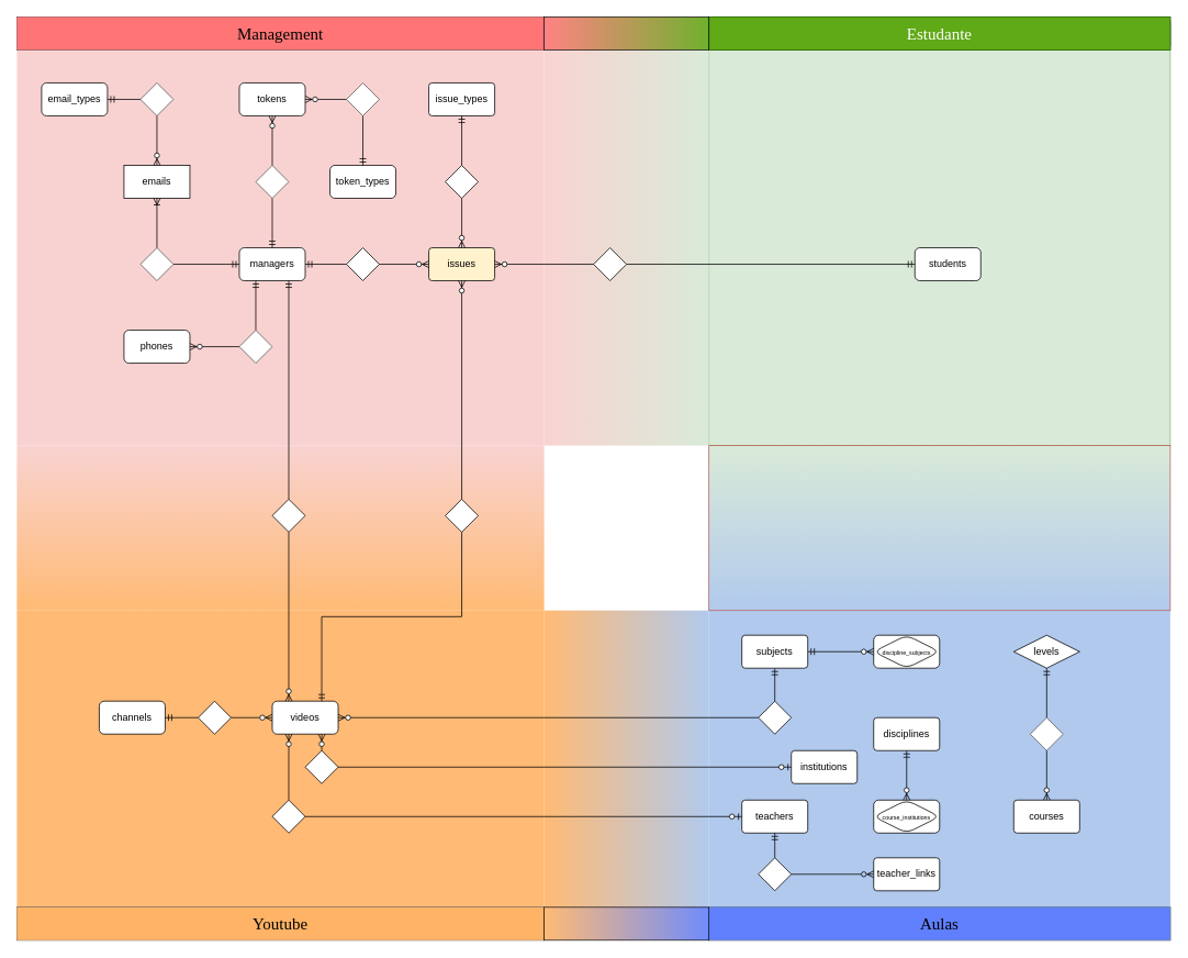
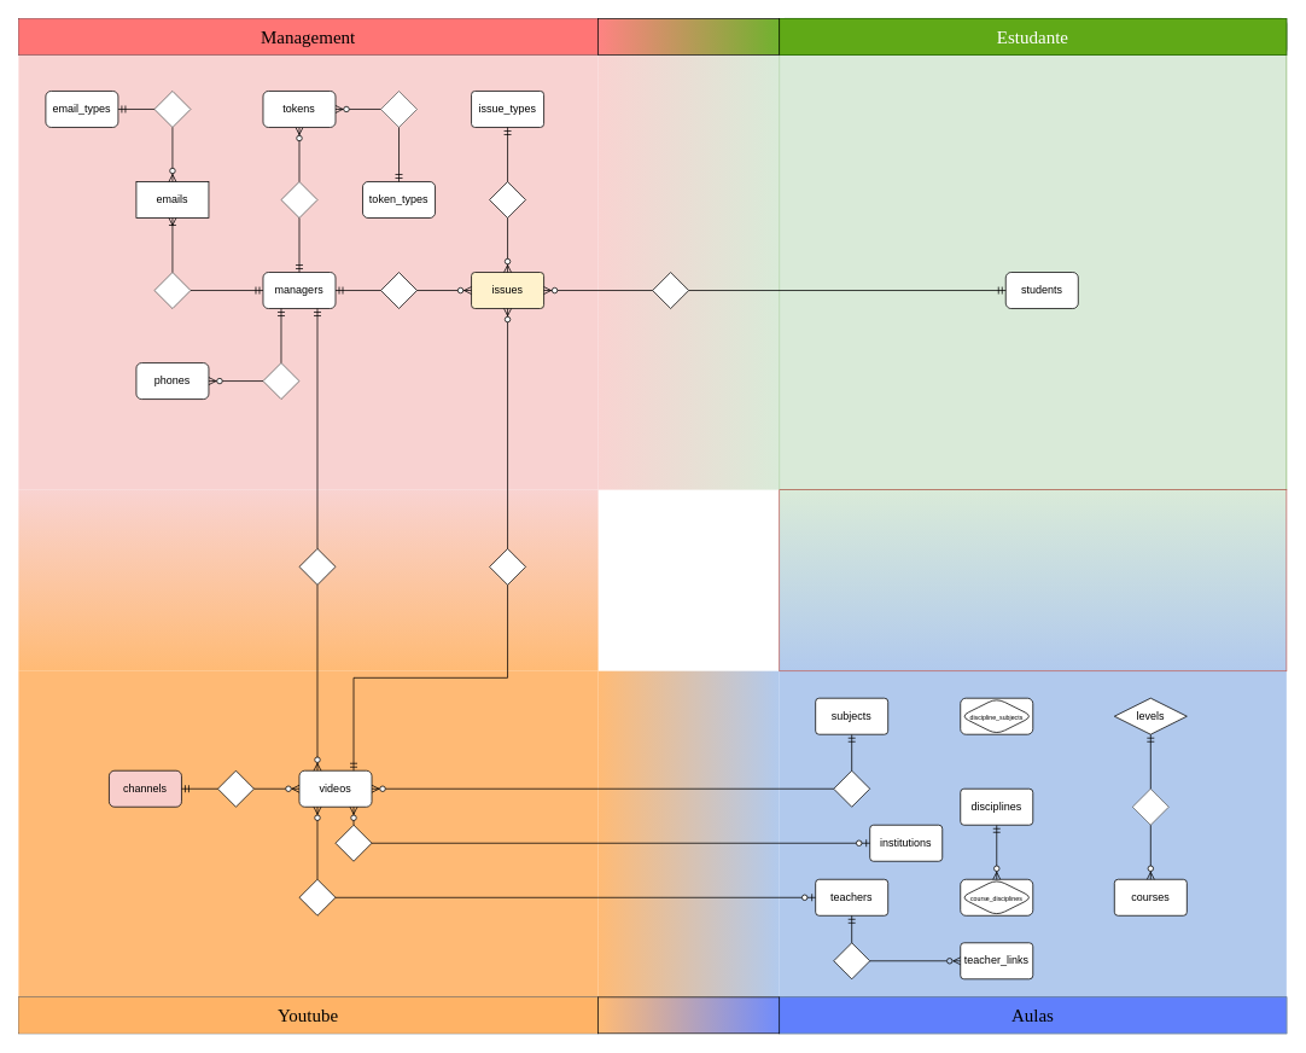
- <mxCell id="42" value="" style="edgeStyle=orthogonalEdgeStyle;fontSize=12;html=1;endArrow=ERzeroToMany;startArrow=ERmandOne;rounded=0;exitX=1;exitY=0.5;exitDx=0;exitDy=0;entryX=0;entryY=0.5;entryDx=0;entryDy=0;" parent="26" source="75" target="37" edge="1"><mxGeometry width="100" height="100" relative="1" as="geometry"><mxPoint x="900" y="360" as="sourcePoint" /><mxPoint x="930" y="370" as="targetPoint" /></mxGeometry></mxCell>
- <mxCell id="32" value="channels" style="rounded=1;whiteSpace=wrap;html=1;" parent="26" vertex="1"><mxGeometry x="120" y="850" width="80" height="40" as="geometry" /></mxCell>
+ <mxCell id="32" value="channels" style="rounded=1;whiteSpace=wrap;html=1;fillColor=#f8cecc;" parent="26" vertex="1"><mxGeometry x="120" y="850" width="80" height="40" as="geometry" /></mxCell>
- <mxCell id="38" value="&lt;span style=&quot;font-size: 7px;&quot;&gt;course_institutions&lt;/span&gt;" style="shape=associativeEntity;whiteSpace=wrap;html=1;align=center;rounded=1;" parent="26" vertex="1"><mxGeometry x="1060" y="970" width="80" height="40" as="geometry" /></mxCell>
+ <mxCell id="38" value="&lt;span style=&quot;font-size: 7px;&quot;&gt;course_disciplines&lt;/span&gt;" style="shape=associativeEntity;whiteSpace=wrap;html=1;align=center;rounded=1;" parent="26" vertex="1"><mxGeometry x="1060" y="970" width="80" height="40" as="geometry" /></mxCell>
